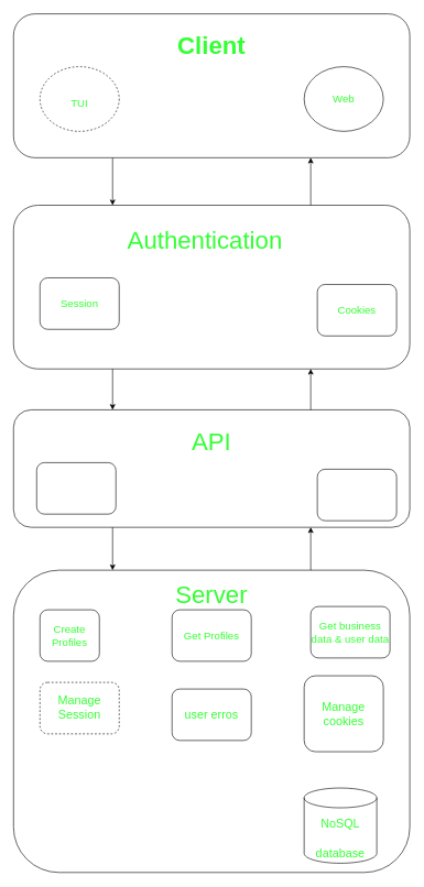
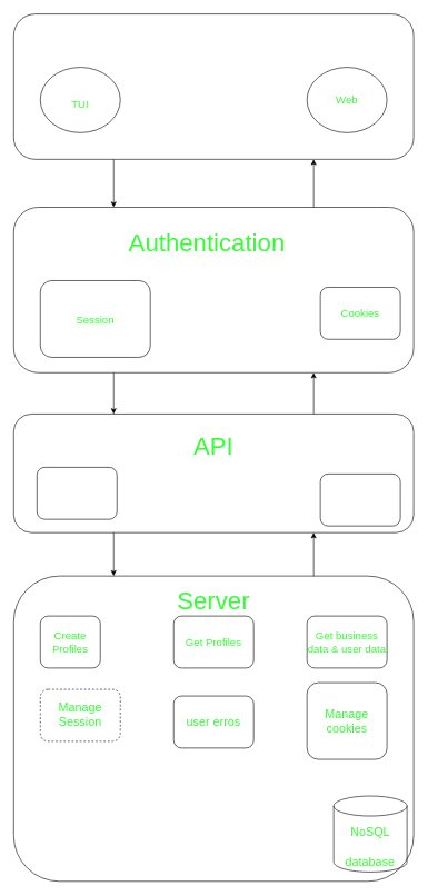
- <mxCell id="4" value="&lt;font color=&quot;#33ff33&quot; style=&quot;font-size: 37px;&quot;&gt;&lt;b&gt;Client&lt;/b&gt;&lt;/font&gt;" style="rounded=1;whiteSpace=wrap;html=1;strokeColor=none;fillColor=none;" vertex="1" parent="1"><mxGeometry x="260" y="30" width="120" height="78" as="geometry" /></mxCell>
- <mxCell id="5" value="&lt;font style=&quot;font-size: 16px;&quot;&gt;TUI&lt;/font&gt;" style="ellipse;whiteSpace=wrap;html=1;strokeColor=default;fontSize=37;fontColor=#33FF33;fillColor=none;dashed=1;" vertex="1" parent="1"><mxGeometry x="60" y="100" width="120" height="98" as="geometry" /></mxCell>
+ <mxCell id="5" value="&lt;font style=&quot;font-size: 16px;&quot;&gt;TUI&lt;/font&gt;" style="ellipse;whiteSpace=wrap;html=1;strokeColor=default;fontSize=37;fontColor=#33FF33;fillColor=none;" vertex="1" parent="1"><mxGeometry x="60" y="100" width="120" height="98" as="geometry" /></mxCell>
- <mxCell id="10" value="Session" style="rounded=1;whiteSpace=wrap;html=1;strokeColor=default;fontSize=16;fontColor=#33FF33;fillColor=none;" vertex="1" parent="1"><mxGeometry x="60" y="420" width="120" height="78" as="geometry" /></mxCell>
+ <mxCell id="10" value="Session" style="rounded=1;whiteSpace=wrap;html=1;strokeColor=default;fontSize=16;fontColor=#33FF33;fillColor=none;" vertex="1" parent="1"><mxGeometry x="60" y="420" width="165" height="115" as="geometry" /></mxCell>
- <mxCell id="18" value="Get business data &amp;amp; user data" style="rounded=1;whiteSpace=wrap;html=1;strokeColor=default;fontSize=16;fontColor=#33FF33;fillColor=none;" vertex="1" parent="1"><mxGeometry x="470" y="918" width="120" height="78" as="geometry" /></mxCell>
+ <mxCell id="18" value="Get business data &amp;amp; user data" style="rounded=1;whiteSpace=wrap;html=1;strokeColor=default;fontSize=16;fontColor=#33FF33;fillColor=none;" vertex="1" parent="1"><mxGeometry x="460" y="923" width="120" height="78" as="geometry" /></mxCell>
- <mxCell id="19" value="&lt;font style=&quot;font-size: 18px;&quot;&gt;NoSQL database&lt;/font&gt;" style="shape=cylinder3;whiteSpace=wrap;html=1;boundedLbl=1;backgroundOutline=1;size=15;strokeColor=default;fontSize=37;fontColor=#33FF33;fillColor=none;" vertex="1" parent="1"><mxGeometry x="460" y="1193" width="110" height="114" as="geometry" /></mxCell>
+ <mxCell id="19" value="&lt;font style=&quot;font-size: 18px;&quot;&gt;NoSQL database&lt;/font&gt;" style="shape=cylinder3;whiteSpace=wrap;html=1;boundedLbl=1;backgroundOutline=1;size=15;strokeColor=default;fontSize=37;fontColor=#33FF33;fillColor=none;" vertex="1" parent="1"><mxGeometry x="500" y="1193" width="110" height="114" as="geometry" /></mxCell>
